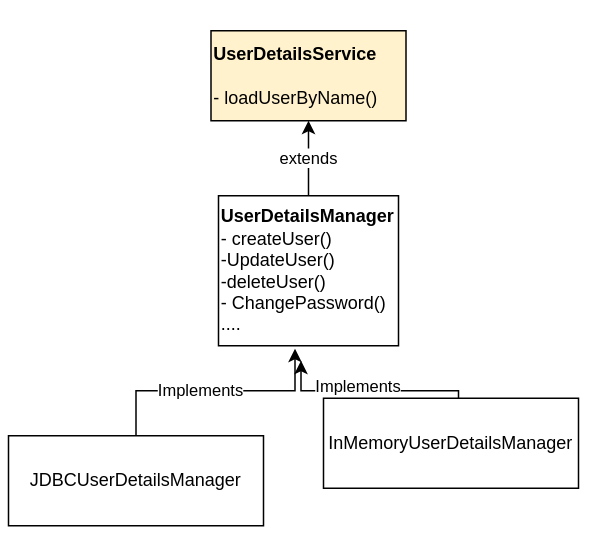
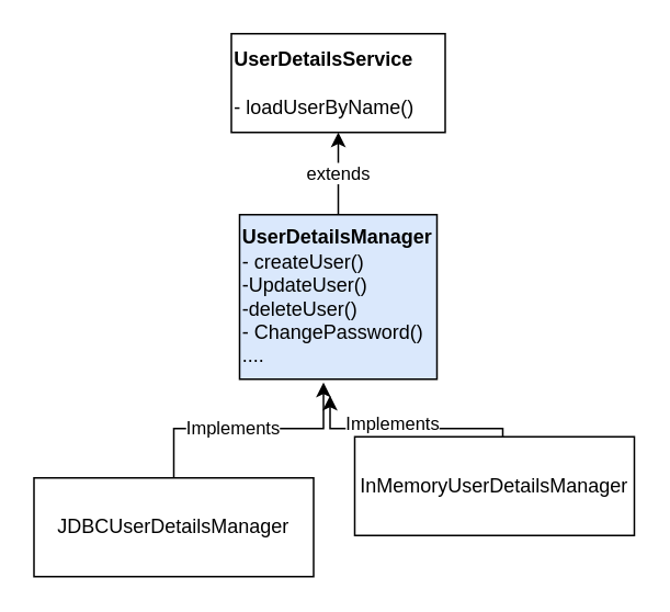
- <mxCell id="4" value="&lt;div style=&quot;text-align: justify&quot;&gt;&lt;b&gt;UserDetailsService&lt;/b&gt;&lt;/div&gt;&lt;br&gt;- loadUserByName()" style="rounded=0;whiteSpace=wrap;html=1;align=left;fillColor=#fff2cc;" parent="1" vertex="1"><mxGeometry x="140" y="20" width="130" height="60" as="geometry" /></mxCell>
+ <mxCell id="4" value="&lt;div style=&quot;text-align: justify&quot;&gt;&lt;b&gt;UserDetailsService&lt;/b&gt;&lt;/div&gt;&lt;br&gt;- loadUserByName()" style="rounded=0;whiteSpace=wrap;html=1;align=left;" parent="1" vertex="1"><mxGeometry x="140" y="20" width="130" height="60" as="geometry" /></mxCell>
- <mxCell id="3" value="&lt;b&gt;UserDetailsManager&lt;/b&gt;&lt;br&gt;- createUser()&lt;br&gt;-UpdateUser()&lt;br&gt;-deleteUser()&lt;br&gt;- ChangePassword()&lt;br&gt;...." style="rounded=0;whiteSpace=wrap;html=1;align=left;" parent="1" vertex="1"><mxGeometry x="145" y="130" width="120" height="100" as="geometry" /></mxCell>
+ <mxCell id="3" value="&lt;b&gt;UserDetailsManager&lt;/b&gt;&lt;br&gt;- createUser()&lt;br&gt;-UpdateUser()&lt;br&gt;-deleteUser()&lt;br&gt;- ChangePassword()&lt;br&gt;...." style="rounded=0;whiteSpace=wrap;html=1;align=left;fillColor=#dae8fc;" parent="1" vertex="1"><mxGeometry x="145" y="130" width="120" height="100" as="geometry" /></mxCell>
- <mxCell id="7" value="JDBCUserDetailsManager" style="rounded=0;whiteSpace=wrap;html=1;" parent="1" vertex="1"><mxGeometry x="5" y="290" width="170" height="60" as="geometry" /></mxCell>
+ <mxCell id="7" value="JDBCUserDetailsManager" style="rounded=0;whiteSpace=wrap;html=1;" parent="1" vertex="1"><mxGeometry x="20" y="290" width="170" height="60" as="geometry" /></mxCell>
